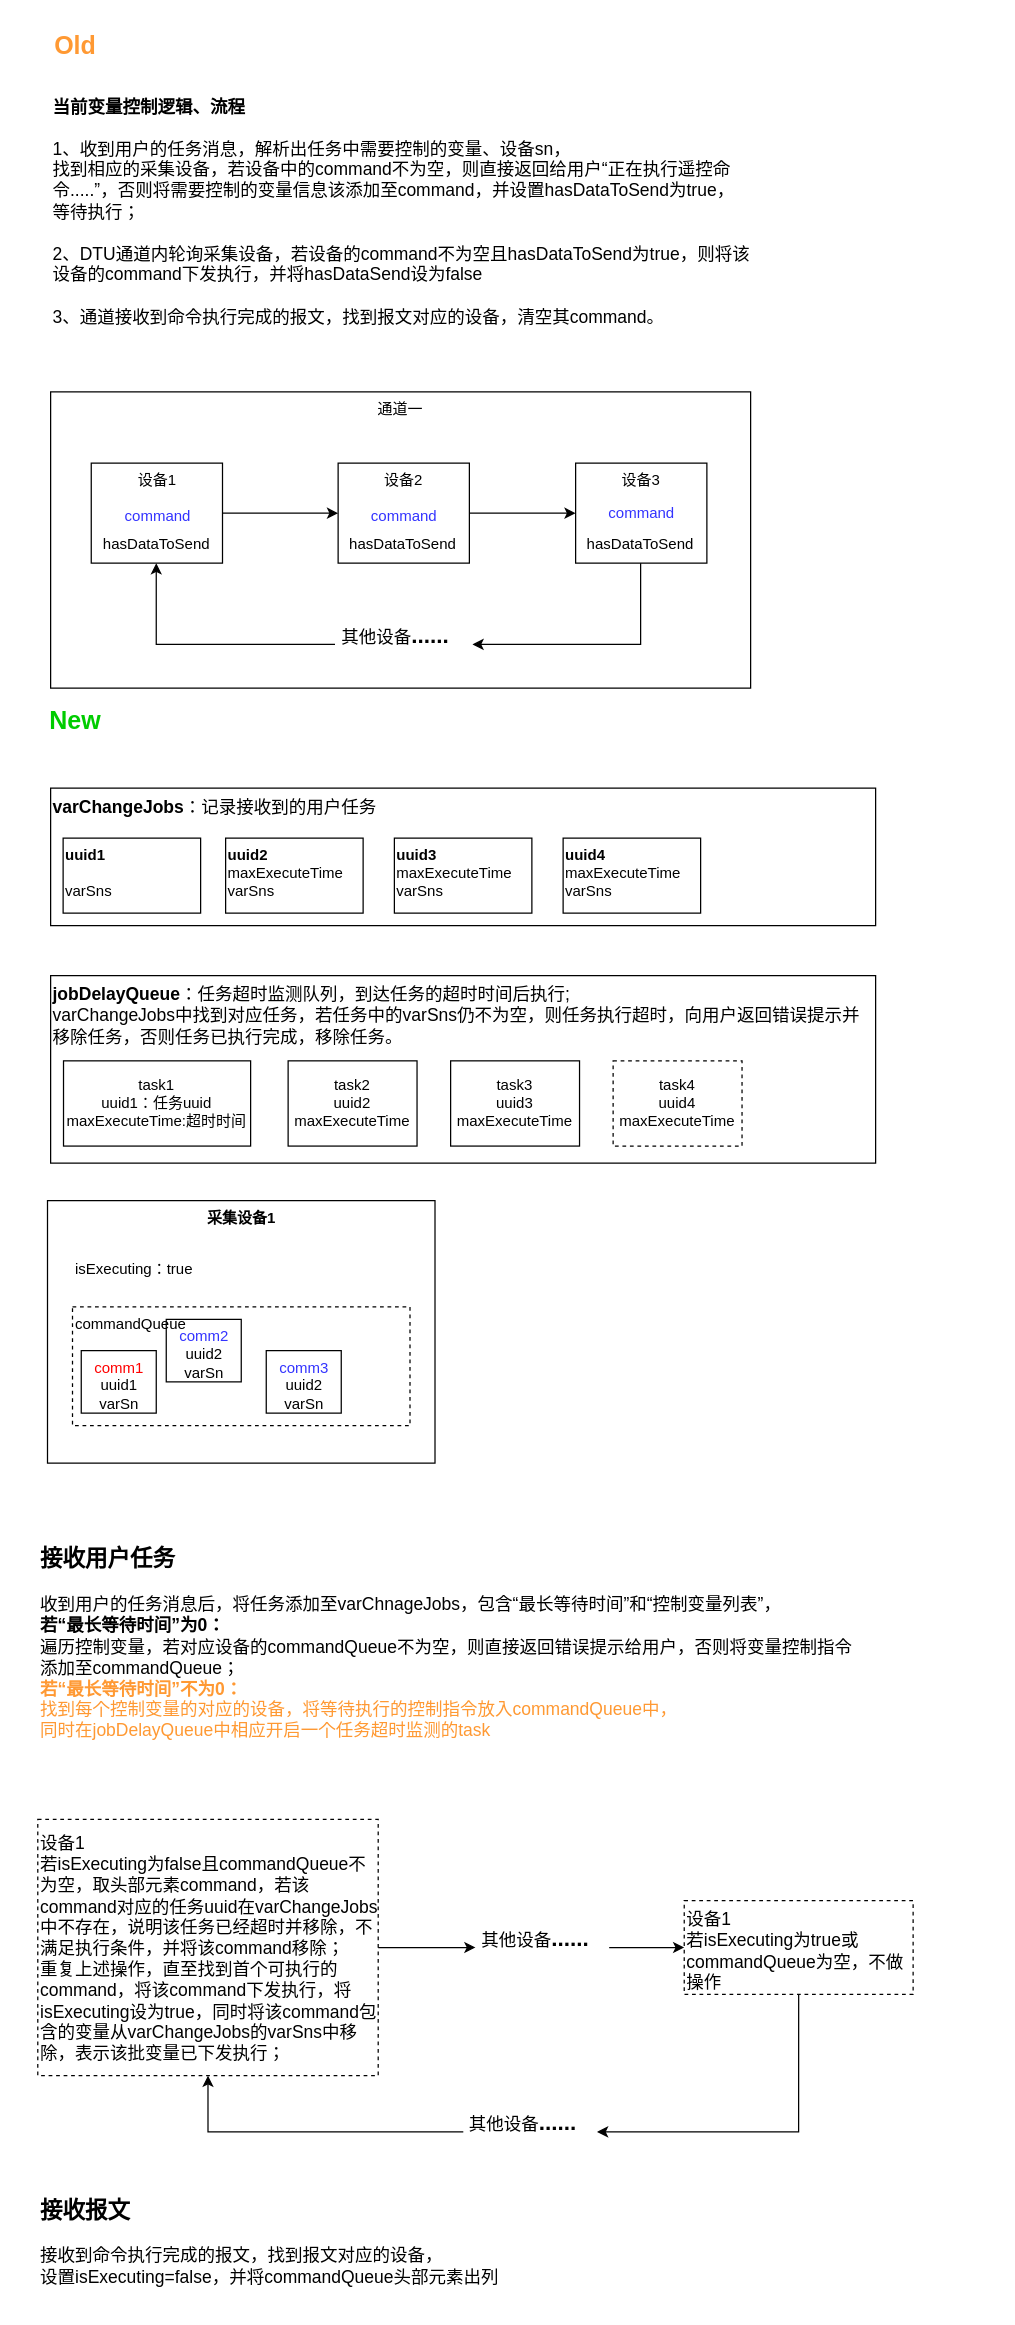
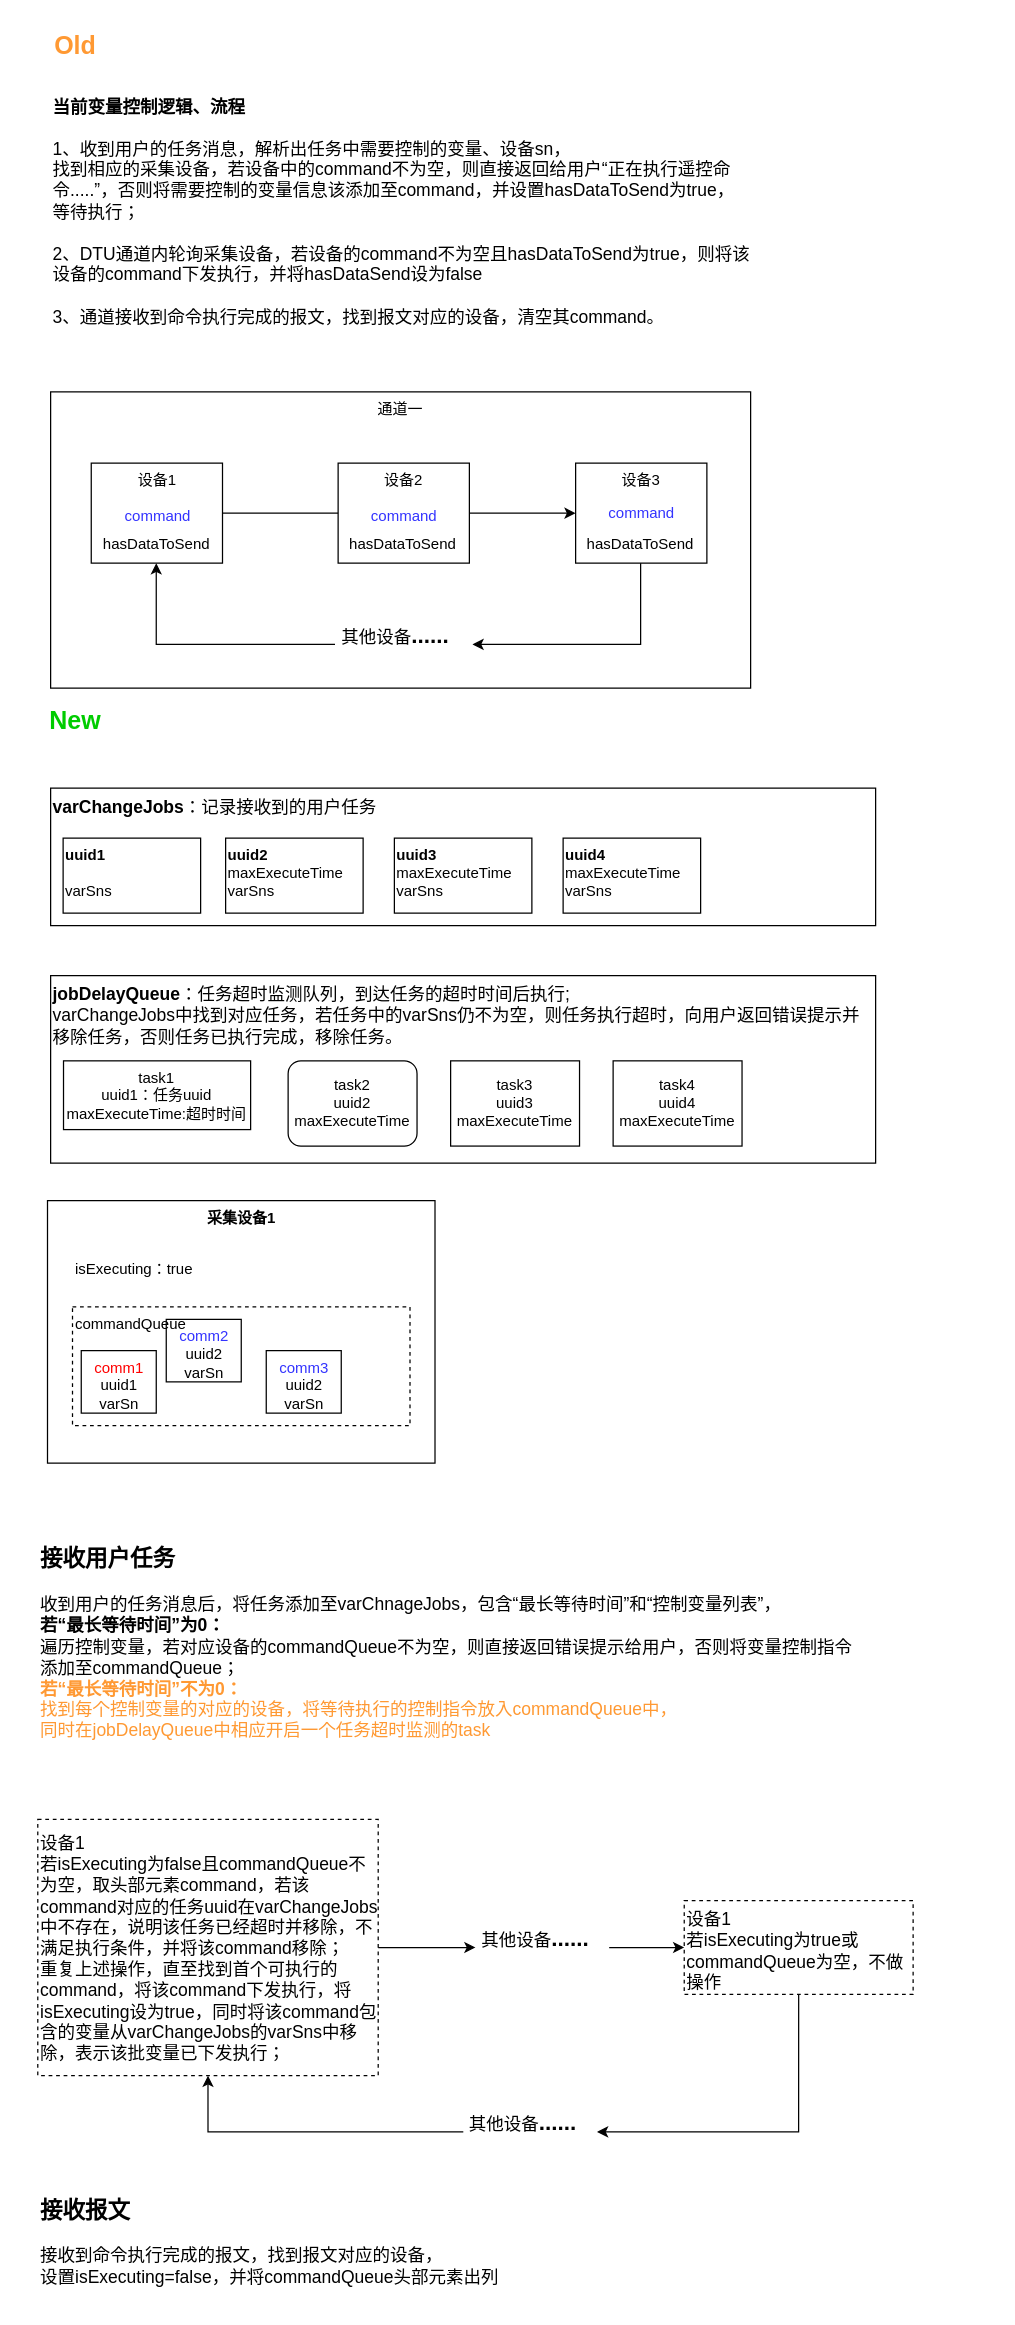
- <mxCell id="40" style="edgeStyle=orthogonalEdgeStyle;rounded=0;orthogonalLoop=1;jettySize=auto;html=1;entryX=0;entryY=0.5;entryDx=0;entryDy=0;" edge="1" parent="1" source="25" target="37"><mxGeometry relative="1" as="geometry" /></mxCell>
+ <mxCell id="40" style="edgeStyle=orthogonalEdgeStyle;rounded=0;orthogonalLoop=1;jettySize=auto;html=1;entryX=0;entryY=0.5;entryDx=0;entryDy=0;endArrow=none;" edge="1" parent="1" source="25" target="37"><mxGeometry relative="1" as="geometry" /></mxCell>
- <mxCell id="20" value="task1&lt;br&gt;uuid1：任务uuid&lt;br&gt;maxExecuteTime:超时时间" style="rounded=0;whiteSpace=wrap;html=1;align=center;" vertex="1" parent="18"><mxGeometry x="10.31" y="68.18" width="149.69" height="68.18" as="geometry" /></mxCell>
+ <mxCell id="20" value="task1&lt;br&gt;uuid1：任务uuid&lt;br&gt;maxExecuteTime:超时时间" style="rounded=0;whiteSpace=wrap;html=1;align=center;" vertex="1" parent="18"><mxGeometry x="10.31" y="68.18" width="149.69" height="55" as="geometry" /></mxCell>
- <mxCell id="22" value="task2&lt;br&gt;uuid2&lt;br style=&quot;border-color: var(--border-color);&quot;&gt;maxExecuteTime" style="rounded=0;whiteSpace=wrap;html=1;" vertex="1" parent="18"><mxGeometry x="190" y="68.182" width="103.125" height="68.182" as="geometry" /></mxCell>
+ <mxCell id="22" value="task2&lt;br&gt;uuid2&lt;br style=&quot;border-color: var(--border-color);&quot;&gt;maxExecuteTime" style="whiteSpace=wrap;html=1;rounded=1;" vertex="1" parent="18"><mxGeometry x="190" y="68.182" width="103.125" height="68.182" as="geometry" /></mxCell>
- <mxCell id="21" value="task4&lt;br&gt;uuid4&lt;br&gt;maxExecuteTime" style="rounded=0;whiteSpace=wrap;html=1;dashed=1;" vertex="1" parent="18"><mxGeometry x="449.998" y="68.182" width="103.125" height="68.182" as="geometry" /></mxCell>
+ <mxCell id="21" value="task4&lt;br&gt;uuid4&lt;br&gt;maxExecuteTime" style="rounded=0;whiteSpace=wrap;html=1;" vertex="1" parent="18"><mxGeometry x="449.998" y="68.182" width="103.125" height="68.182" as="geometry" /></mxCell>
